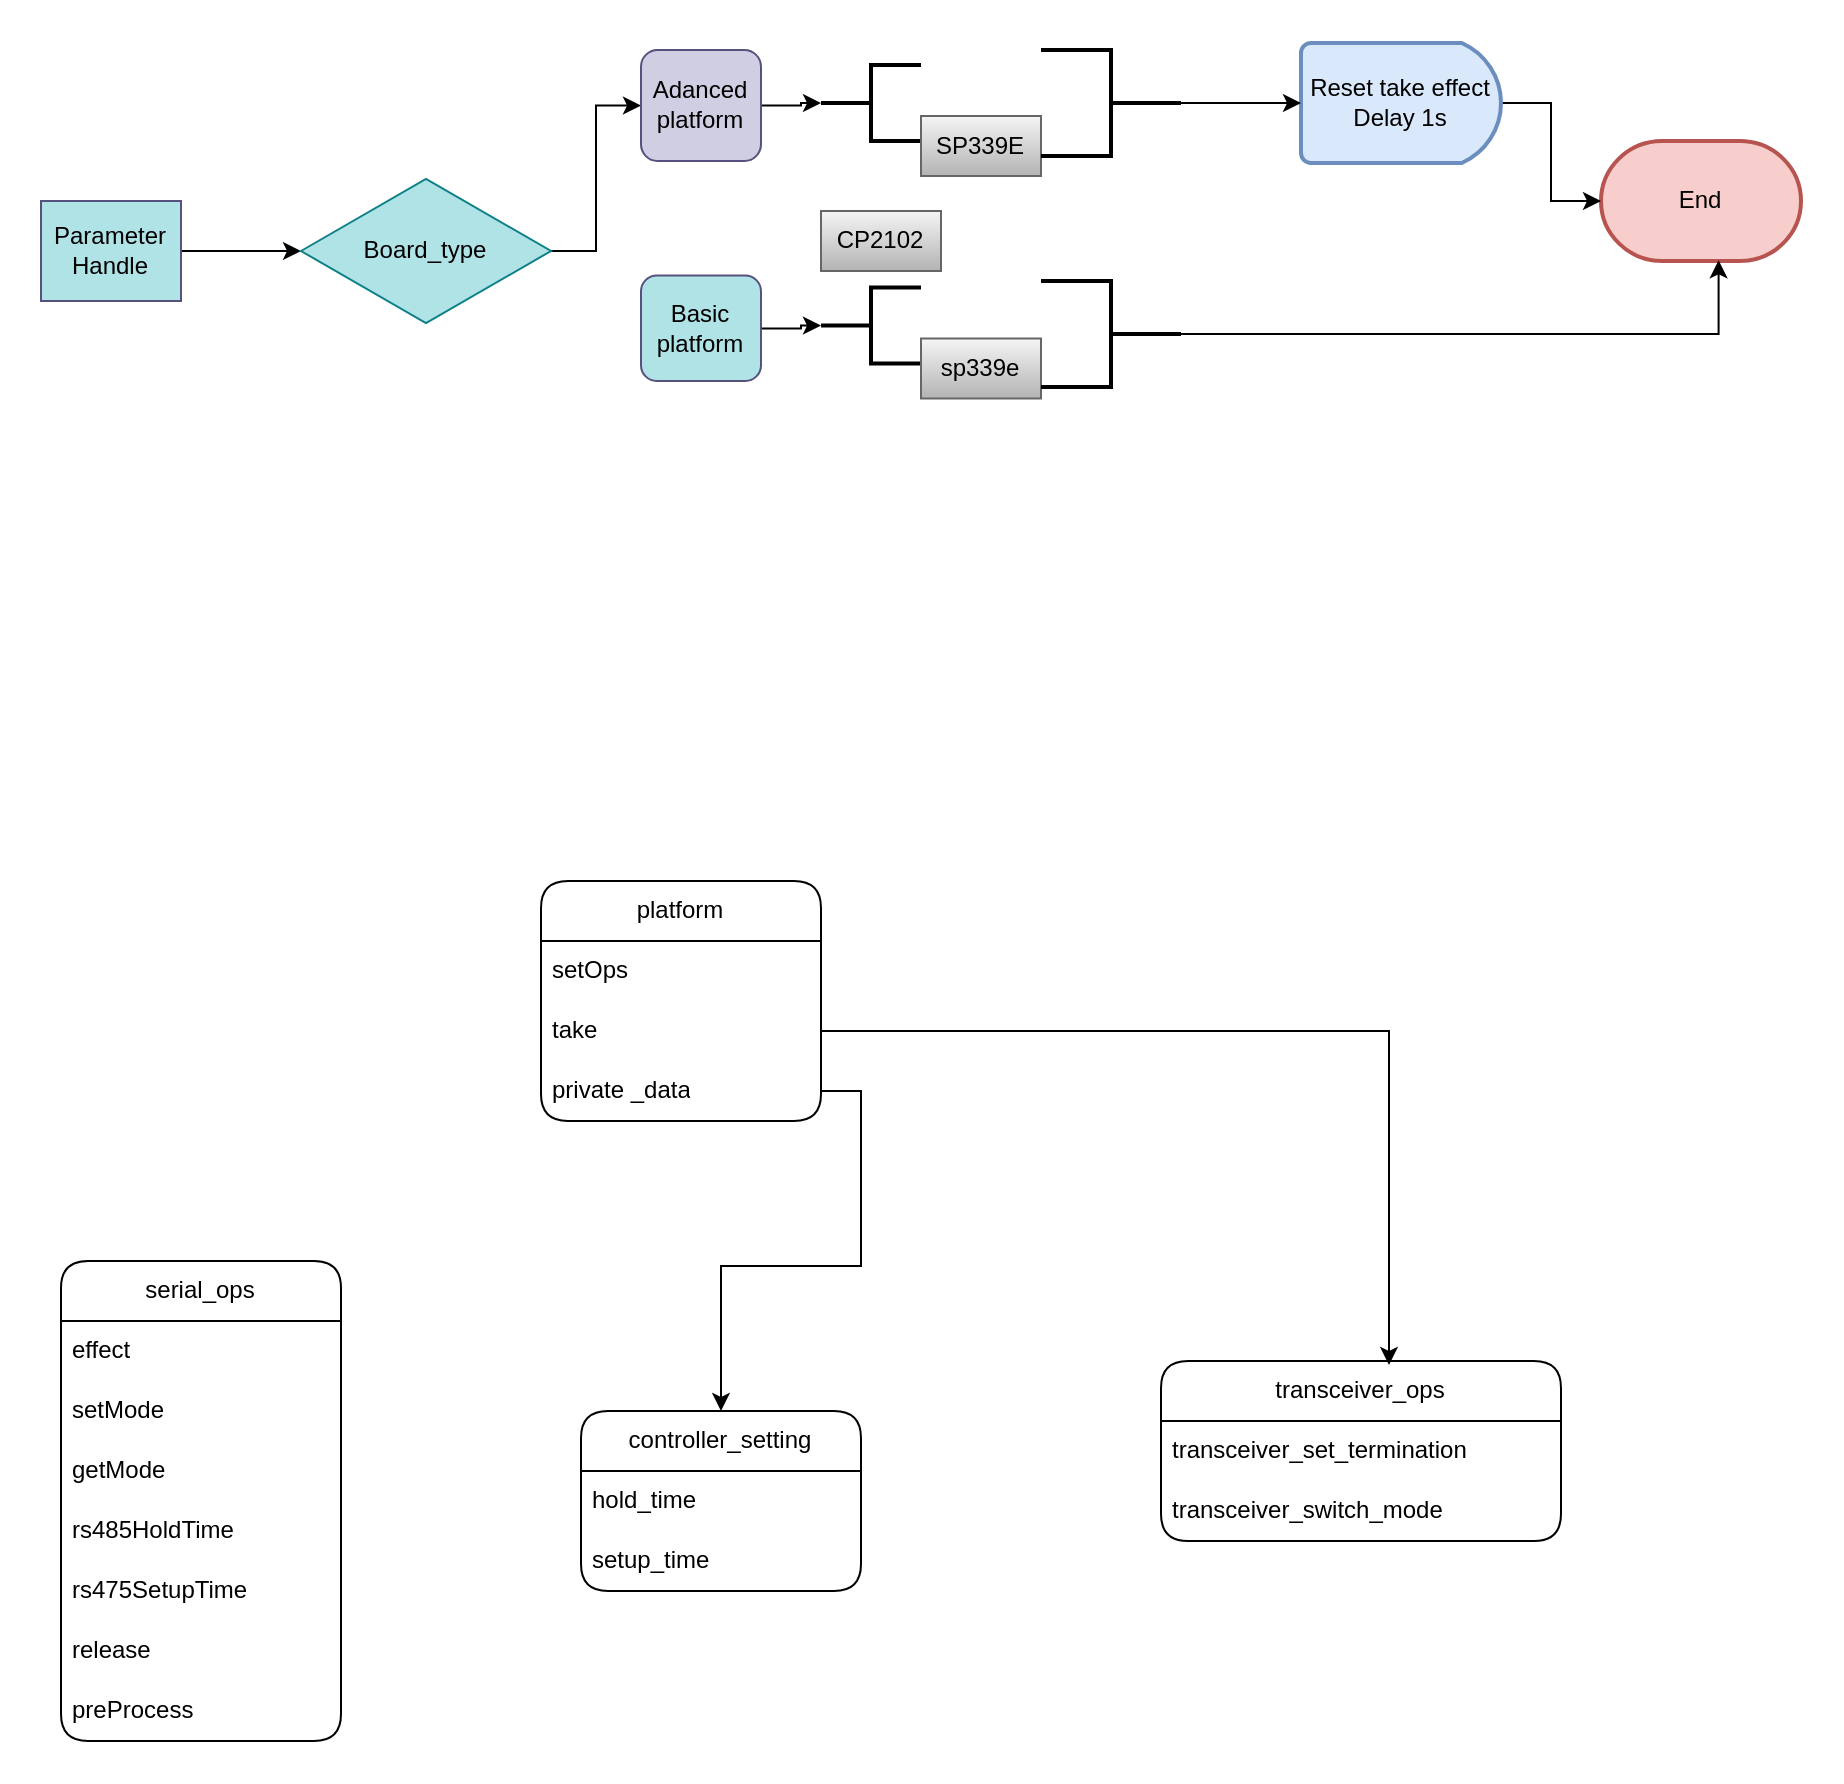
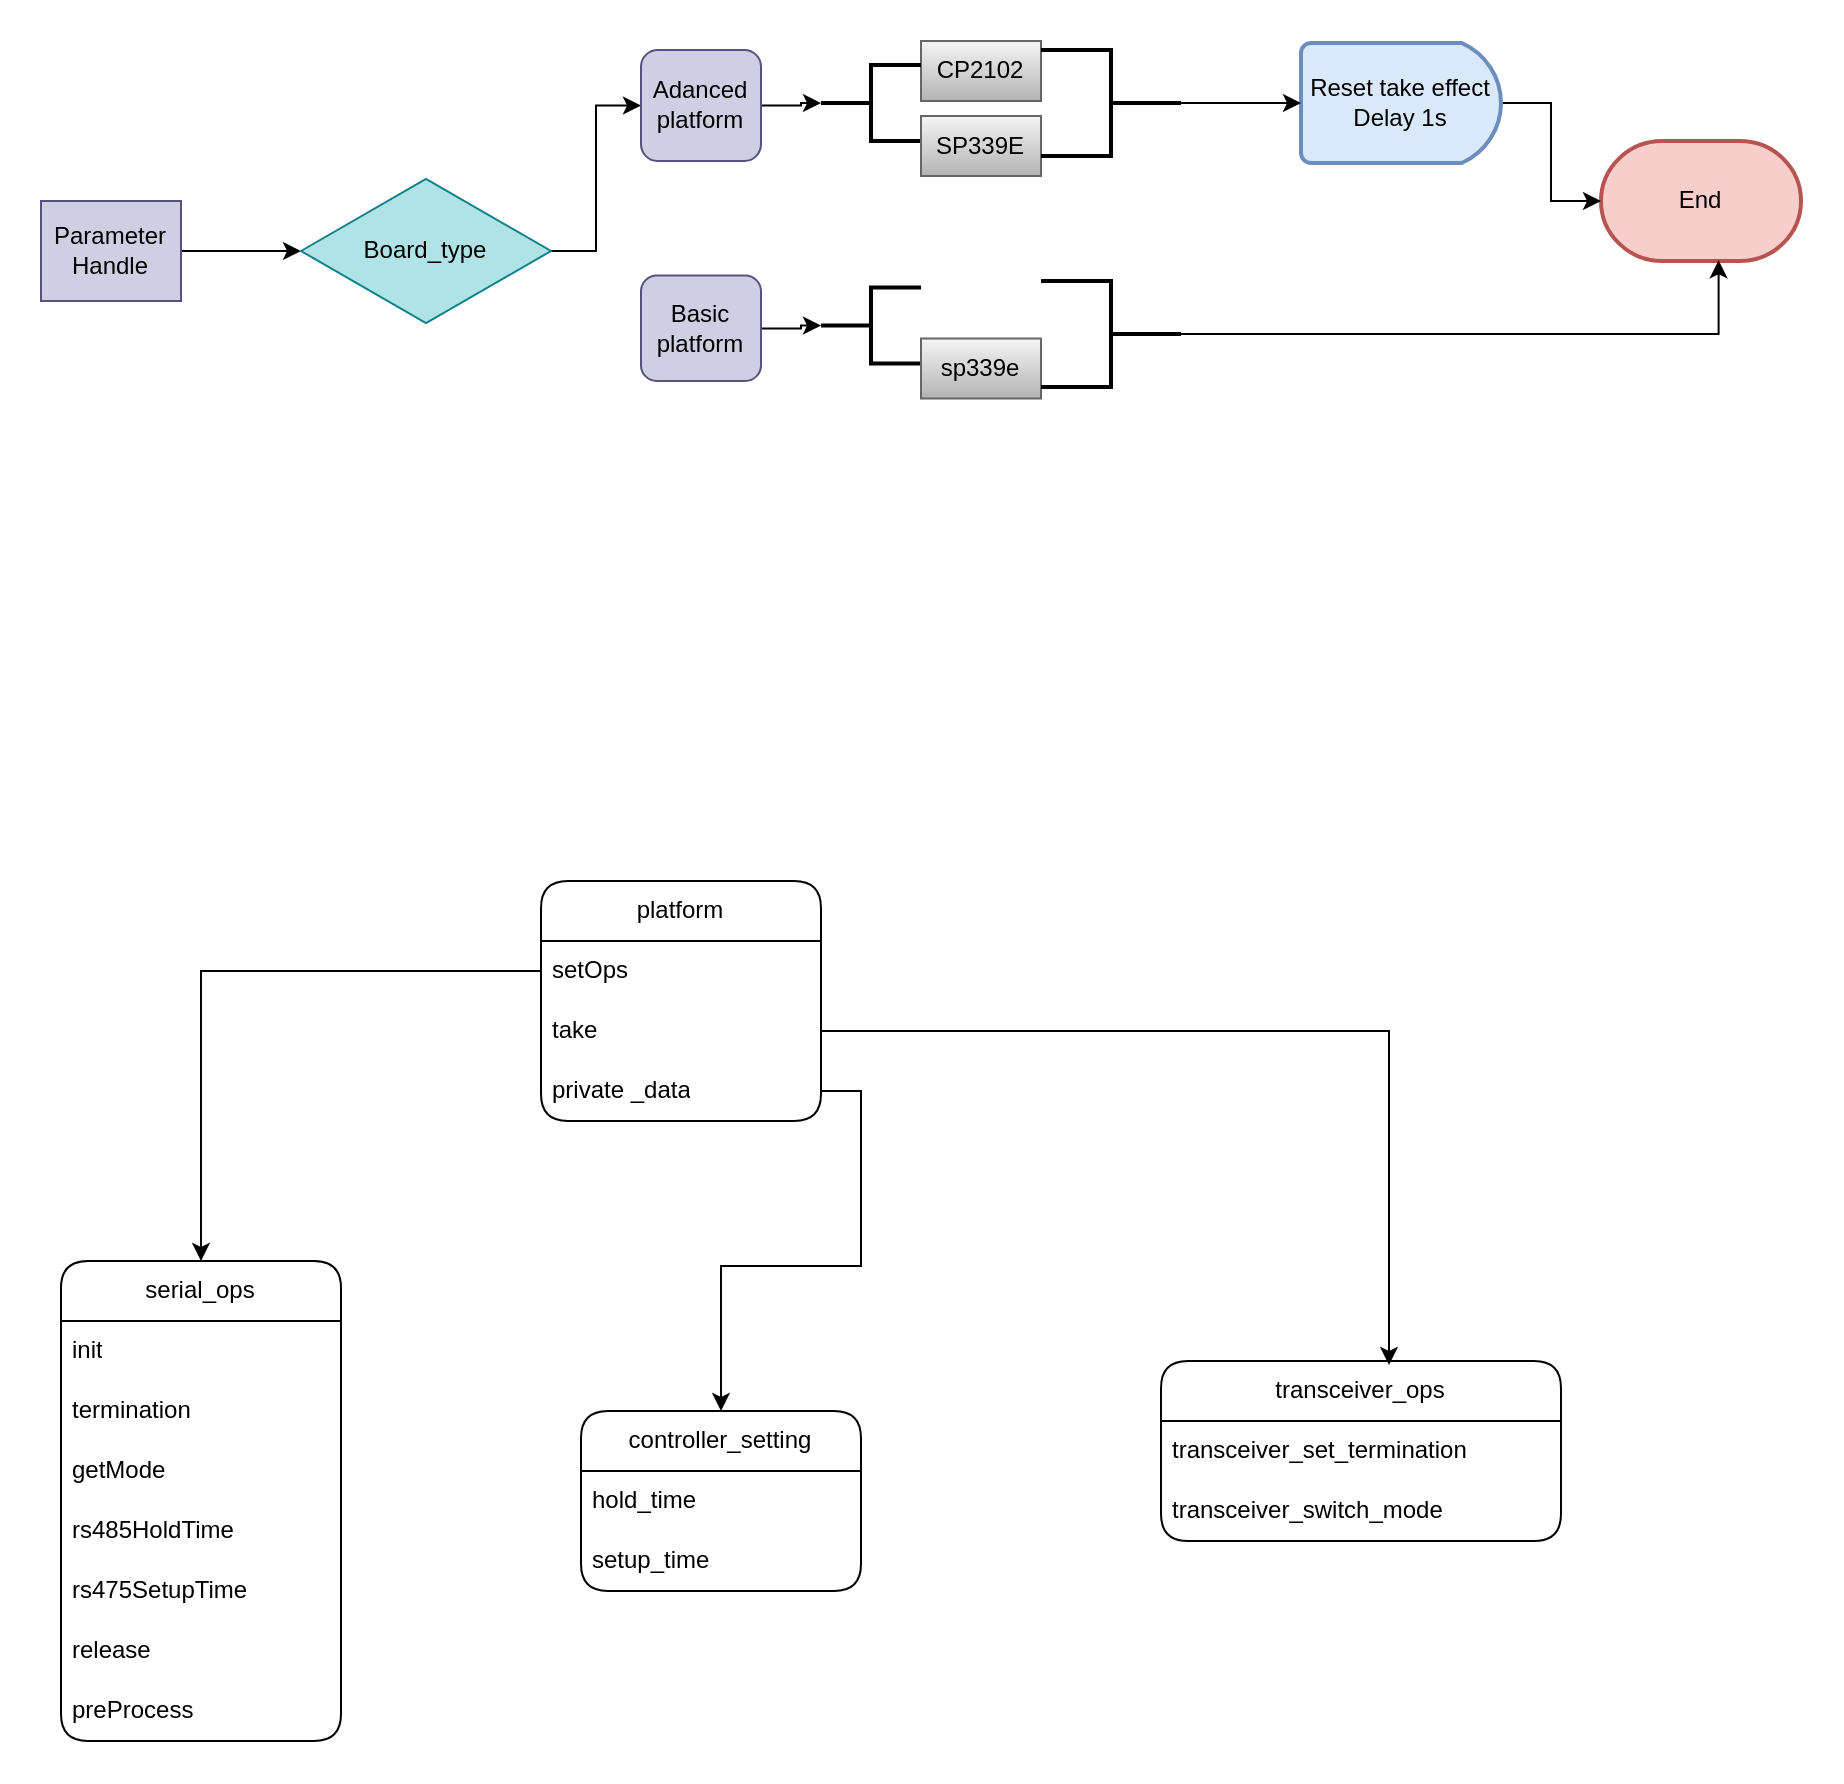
- <mxCell id="9" value="CP2102" style="rounded=0;whiteSpace=wrap;html=1;fillColor=#f5f5f5;gradientColor=#b3b3b3;strokeColor=#666666;" vertex="1" parent="1"><mxGeometry x="410" y="105" width="60" height="30" as="geometry" /></mxCell>
+ <mxCell id="9" value="CP2102" style="rounded=0;whiteSpace=wrap;html=1;fillColor=#f5f5f5;gradientColor=#b3b3b3;strokeColor=#666666;" vertex="1" parent="1"><mxGeometry x="460" y="20" width="60" height="30" as="geometry" /></mxCell>
- <mxCell id="3" value="&lt;div&gt;Parameter&lt;/div&gt;&lt;div&gt;Handle&lt;br&gt;&lt;/div&gt;" style="rounded=0;whiteSpace=wrap;html=1;fillColor=#b0e3e6;strokeColor=#56517e;" vertex="1" parent="1"><mxGeometry x="20" y="100" width="70" height="50" as="geometry" /></mxCell>
+ <mxCell id="3" value="&lt;div&gt;Parameter&lt;/div&gt;&lt;div&gt;Handle&lt;br&gt;&lt;/div&gt;" style="rounded=0;whiteSpace=wrap;html=1;fillColor=#d0cee2;strokeColor=#56517e;" vertex="1" parent="1"><mxGeometry x="20" y="100" width="70" height="50" as="geometry" /></mxCell>
- <mxCell id="13" value="&lt;div&gt;Basic&lt;/div&gt;&lt;div&gt;platform&lt;br&gt;&lt;/div&gt;" style="rounded=1;whiteSpace=wrap;html=1;direction=south;fillColor=#b0e3e6;strokeColor=#56517e;" vertex="1" parent="1"><mxGeometry x="320" y="137.25" width="60" height="52.75" as="geometry" /></mxCell>
+ <mxCell id="13" value="&lt;div&gt;Basic&lt;/div&gt;&lt;div&gt;platform&lt;br&gt;&lt;/div&gt;" style="rounded=1;whiteSpace=wrap;html=1;direction=south;fillColor=#d0cee2;strokeColor=#56517e;" vertex="1" parent="1"><mxGeometry x="320" y="137.25" width="60" height="52.75" as="geometry" /></mxCell>
+ <mxCell id="37" style="edgeStyle=orthogonalEdgeStyle;rounded=0;orthogonalLoop=1;jettySize=auto;html=1;entryX=0.5;entryY=0;entryDx=0;entryDy=0;" edge="1" parent="1" source="31" target="22"><mxGeometry relative="1" as="geometry" /></mxCell>
- <mxCell id="23" value="effect" style="text;align=left;verticalAlign=middle;spacingLeft=4;spacingRight=4;overflow=hidden;points=[[0,0.5],[1,0.5]];portConstraint=eastwest;rotatable=0;whiteSpace=wrap;html=1;rounded=1;" vertex="1" parent="22"><mxGeometry y="30" width="140" height="30" as="geometry" /></mxCell>
+ <mxCell id="23" value="init" style="text;align=left;verticalAlign=middle;spacingLeft=4;spacingRight=4;overflow=hidden;points=[[0,0.5],[1,0.5]];portConstraint=eastwest;rotatable=0;whiteSpace=wrap;html=1;rounded=1;" vertex="1" parent="22"><mxGeometry y="30" width="140" height="30" as="geometry" /></mxCell>
- <mxCell id="24" value="setMode" style="text;strokeColor=none;fillColor=none;align=left;verticalAlign=middle;spacingLeft=4;spacingRight=4;overflow=hidden;points=[[0,0.5],[1,0.5]];portConstraint=eastwest;rotatable=0;whiteSpace=wrap;html=1;rounded=1;" vertex="1" parent="22"><mxGeometry y="60" width="140" height="30" as="geometry" /></mxCell>
+ <mxCell id="24" value="termination" style="text;strokeColor=none;fillColor=none;align=left;verticalAlign=middle;spacingLeft=4;spacingRight=4;overflow=hidden;points=[[0,0.5],[1,0.5]];portConstraint=eastwest;rotatable=0;whiteSpace=wrap;html=1;rounded=1;" vertex="1" parent="22"><mxGeometry y="60" width="140" height="30" as="geometry" /></mxCell>
